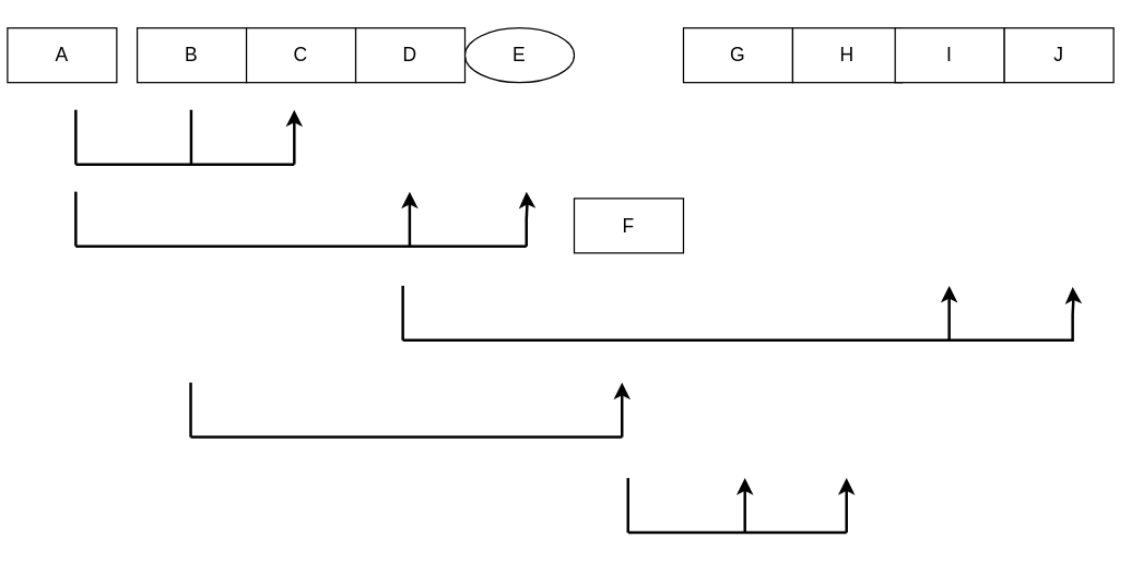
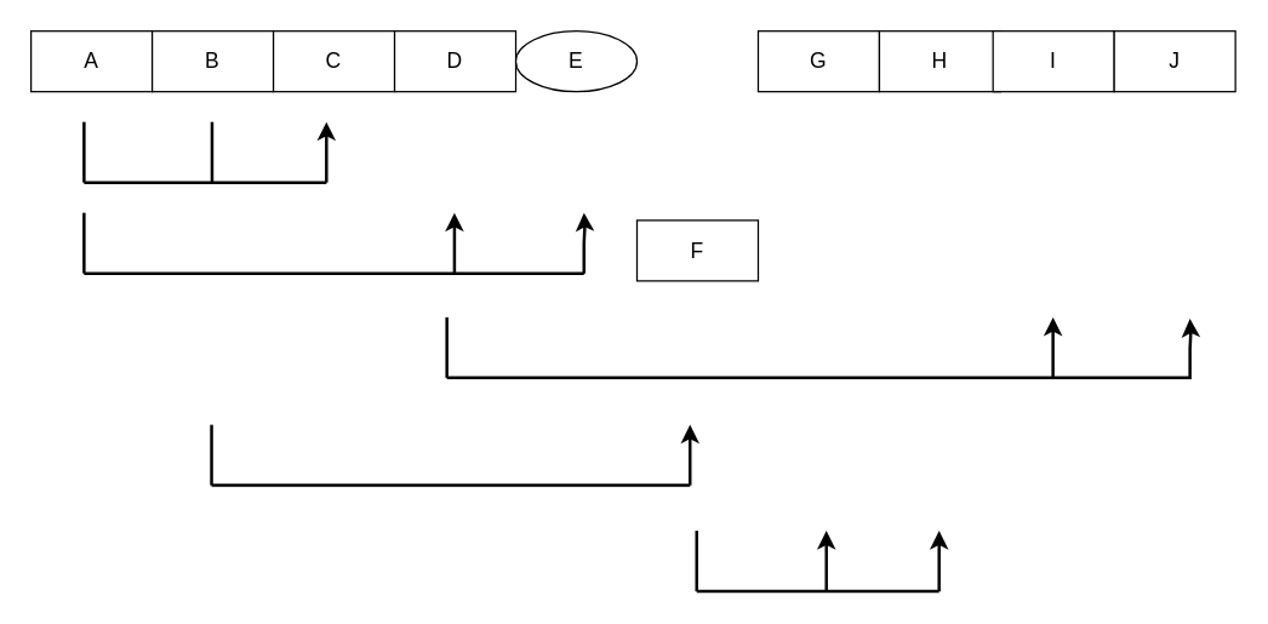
- <mxCell id="2" value="&lt;font style=&quot;font-size: 14px;&quot;&gt;A&lt;/font&gt;" style="rounded=0;whiteSpace=wrap;html=1;strokeWidth=1;fontSize=14;align=center;" vertex="1" parent="1"><mxGeometry x="5" y="20" width="80" height="40" as="geometry" /></mxCell>
+ <mxCell id="2" value="&lt;font style=&quot;font-size: 14px;&quot;&gt;A&lt;/font&gt;" style="rounded=0;whiteSpace=wrap;html=1;strokeWidth=1;fontSize=14;align=center;" vertex="1" parent="1"><mxGeometry x="20" y="20" width="80" height="40" as="geometry" /></mxCell>
